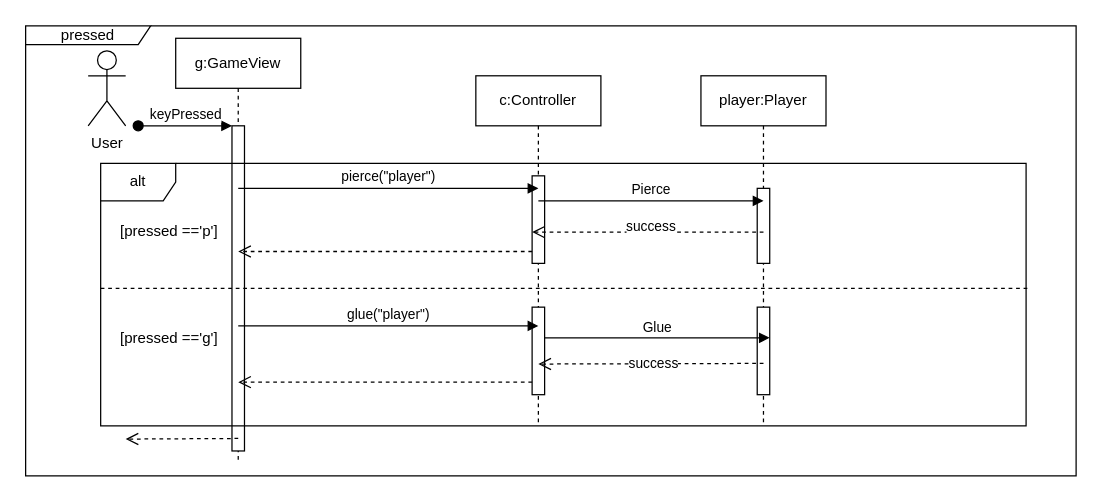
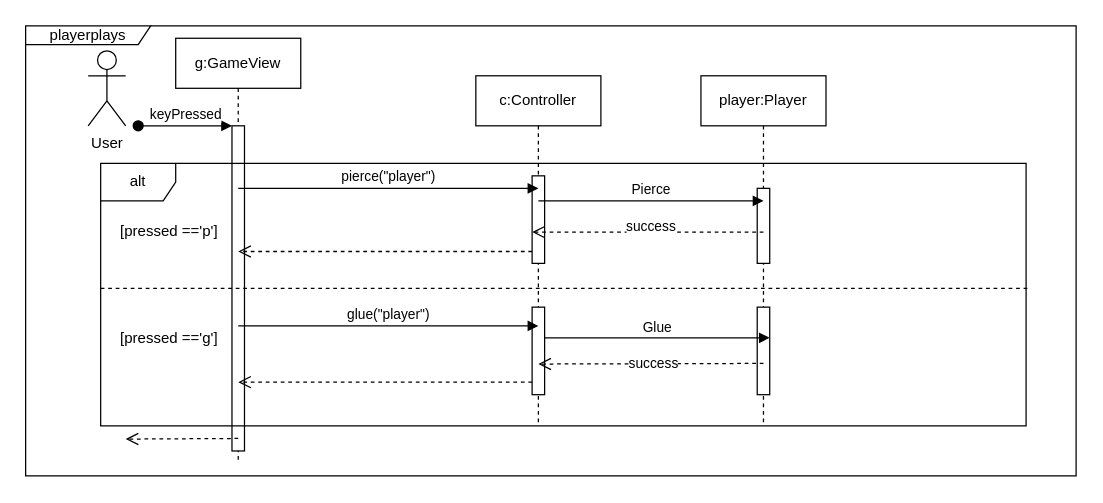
- <mxCell id="32" value="pressed" style="shape=umlFrame;whiteSpace=wrap;html=1;pointerEvents=0;width=100;height=15;" vertex="1" parent="1"><mxGeometry x="20" width="840" height="360" as="geometry" y="20" /></mxCell>
+ <mxCell id="32" value="playerplays" style="shape=umlFrame;whiteSpace=wrap;html=1;pointerEvents=0;width=100;height=15;" vertex="1" parent="1"><mxGeometry x="20" width="840" height="360" as="geometry" y="20" /></mxCell>
